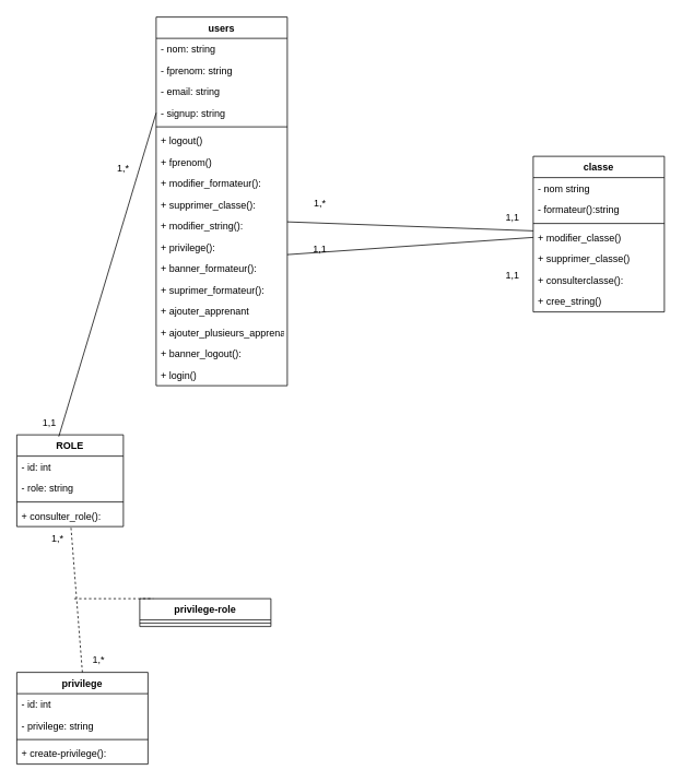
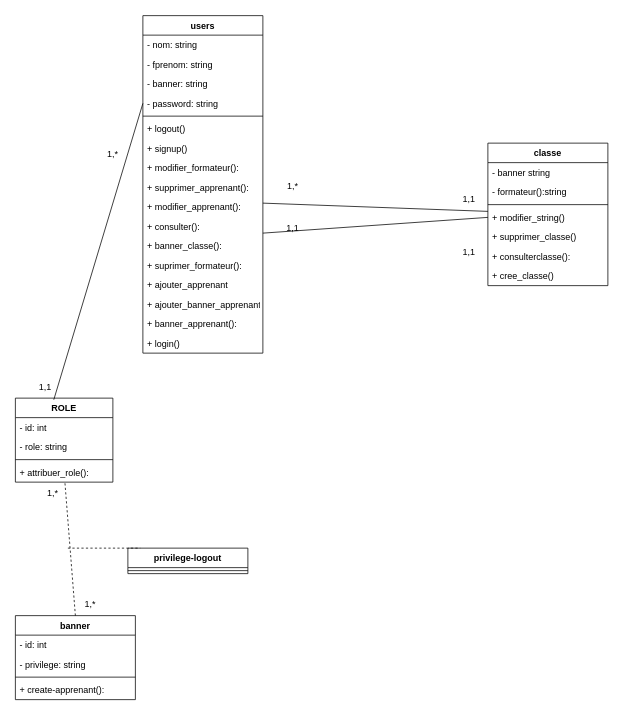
- <mxCell id="5" value="- email: string" style="text;strokeColor=none;fillColor=none;align=left;verticalAlign=top;spacingLeft=4;spacingRight=4;overflow=hidden;rotatable=0;points=[[0,0.5],[1,0.5]];portConstraint=eastwest;" vertex="1" parent="2"><mxGeometry y="78" width="160" height="26" as="geometry" /></mxCell>
+ <mxCell id="5" value="- banner: string" style="text;strokeColor=none;fillColor=none;align=left;verticalAlign=top;spacingLeft=4;spacingRight=4;overflow=hidden;rotatable=0;points=[[0,0.5],[1,0.5]];portConstraint=eastwest;" vertex="1" parent="2"><mxGeometry y="78" width="160" height="26" as="geometry" /></mxCell>
- <mxCell id="6" value="- signup: string" style="text;strokeColor=none;fillColor=none;align=left;verticalAlign=top;spacingLeft=4;spacingRight=4;overflow=hidden;rotatable=0;points=[[0,0.5],[1,0.5]];portConstraint=eastwest;" vertex="1" parent="2"><mxGeometry y="104" width="160" height="26" as="geometry" /></mxCell>
+ <mxCell id="6" value="- password: string" style="text;strokeColor=none;fillColor=none;align=left;verticalAlign=top;spacingLeft=4;spacingRight=4;overflow=hidden;rotatable=0;points=[[0,0.5],[1,0.5]];portConstraint=eastwest;" vertex="1" parent="2"><mxGeometry y="104" width="160" height="26" as="geometry" /></mxCell>
- <mxCell id="9" value="+ fprenom()" style="text;strokeColor=none;fillColor=none;align=left;verticalAlign=top;spacingLeft=4;spacingRight=4;overflow=hidden;rotatable=0;points=[[0,0.5],[1,0.5]];portConstraint=eastwest;" vertex="1" parent="2"><mxGeometry y="164" width="160" height="26" as="geometry" /></mxCell>
+ <mxCell id="9" value="+ signup()" style="text;strokeColor=none;fillColor=none;align=left;verticalAlign=top;spacingLeft=4;spacingRight=4;overflow=hidden;rotatable=0;points=[[0,0.5],[1,0.5]];portConstraint=eastwest;" vertex="1" parent="2"><mxGeometry y="164" width="160" height="26" as="geometry" /></mxCell>
- <mxCell id="21" value="- nom string" style="text;strokeColor=none;fillColor=none;align=left;verticalAlign=top;spacingLeft=4;spacingRight=4;overflow=hidden;rotatable=0;points=[[0,0.5],[1,0.5]];portConstraint=eastwest;" vertex="1" parent="20"><mxGeometry y="26" width="160" height="26" as="geometry" /></mxCell>
+ <mxCell id="21" value="- banner string" style="text;strokeColor=none;fillColor=none;align=left;verticalAlign=top;spacingLeft=4;spacingRight=4;overflow=hidden;rotatable=0;points=[[0,0.5],[1,0.5]];portConstraint=eastwest;" vertex="1" parent="20"><mxGeometry y="26" width="160" height="26" as="geometry" /></mxCell>
- <mxCell id="11" value="+ supprimer_classe(): " style="text;strokeColor=none;fillColor=none;align=left;verticalAlign=top;spacingLeft=4;spacingRight=4;overflow=hidden;rotatable=0;points=[[0,0.5],[1,0.5]];portConstraint=eastwest;" vertex="1" parent="2"><mxGeometry y="216" width="160" height="26" as="geometry" /></mxCell>
+ <mxCell id="11" value="+ supprimer_apprenant(): " style="text;strokeColor=none;fillColor=none;align=left;verticalAlign=top;spacingLeft=4;spacingRight=4;overflow=hidden;rotatable=0;points=[[0,0.5],[1,0.5]];portConstraint=eastwest;" vertex="1" parent="2"><mxGeometry y="216" width="160" height="26" as="geometry" /></mxCell>
- <mxCell id="12" value="+ modifier_string(): " style="text;strokeColor=none;fillColor=none;align=left;verticalAlign=top;spacingLeft=4;spacingRight=4;overflow=hidden;rotatable=0;points=[[0,0.5],[1,0.5]];portConstraint=eastwest;" vertex="1" parent="2"><mxGeometry y="242" width="160" height="26" as="geometry" /></mxCell>
+ <mxCell id="12" value="+ modifier_apprenant(): " style="text;strokeColor=none;fillColor=none;align=left;verticalAlign=top;spacingLeft=4;spacingRight=4;overflow=hidden;rotatable=0;points=[[0,0.5],[1,0.5]];portConstraint=eastwest;" vertex="1" parent="2"><mxGeometry y="242" width="160" height="26" as="geometry" /></mxCell>
- <mxCell id="24" value="+ modifier_classe()" style="text;strokeColor=none;fillColor=none;align=left;verticalAlign=top;spacingLeft=4;spacingRight=4;overflow=hidden;rotatable=0;points=[[0,0.5],[1,0.5]];portConstraint=eastwest;" vertex="1" parent="20"><mxGeometry y="86" width="160" height="26" as="geometry" /></mxCell>
+ <mxCell id="24" value="+ modifier_string()" style="text;strokeColor=none;fillColor=none;align=left;verticalAlign=top;spacingLeft=4;spacingRight=4;overflow=hidden;rotatable=0;points=[[0,0.5],[1,0.5]];portConstraint=eastwest;" vertex="1" parent="20"><mxGeometry y="86" width="160" height="26" as="geometry" /></mxCell>
- <mxCell id="13" value="+ privilege(): " style="text;strokeColor=none;fillColor=none;align=left;verticalAlign=top;spacingLeft=4;spacingRight=4;overflow=hidden;rotatable=0;points=[[0,0.5],[1,0.5]];portConstraint=eastwest;" vertex="1" parent="2"><mxGeometry y="268" width="160" height="26" as="geometry" /></mxCell>
+ <mxCell id="13" value="+ consulter(): " style="text;strokeColor=none;fillColor=none;align=left;verticalAlign=top;spacingLeft=4;spacingRight=4;overflow=hidden;rotatable=0;points=[[0,0.5],[1,0.5]];portConstraint=eastwest;" vertex="1" parent="2"><mxGeometry y="268" width="160" height="26" as="geometry" /></mxCell>
- <mxCell id="14" value="+ banner_formateur(): " style="text;strokeColor=none;fillColor=none;align=left;verticalAlign=top;spacingLeft=4;spacingRight=4;overflow=hidden;rotatable=0;points=[[0,0.5],[1,0.5]];portConstraint=eastwest;" vertex="1" parent="2"><mxGeometry y="294" width="160" height="26" as="geometry" /></mxCell>
+ <mxCell id="14" value="+ banner_classe(): " style="text;strokeColor=none;fillColor=none;align=left;verticalAlign=top;spacingLeft=4;spacingRight=4;overflow=hidden;rotatable=0;points=[[0,0.5],[1,0.5]];portConstraint=eastwest;" vertex="1" parent="2"><mxGeometry y="294" width="160" height="26" as="geometry" /></mxCell>
- <mxCell id="27" value="+ cree_string()" style="text;strokeColor=none;fillColor=none;align=left;verticalAlign=top;spacingLeft=4;spacingRight=4;overflow=hidden;rotatable=0;points=[[0,0.5],[1,0.5]];portConstraint=eastwest;" vertex="1" parent="20"><mxGeometry y="164" width="160" height="26" as="geometry" /></mxCell>
+ <mxCell id="27" value="+ cree_classe()" style="text;strokeColor=none;fillColor=none;align=left;verticalAlign=top;spacingLeft=4;spacingRight=4;overflow=hidden;rotatable=0;points=[[0,0.5],[1,0.5]];portConstraint=eastwest;" vertex="1" parent="20"><mxGeometry y="164" width="160" height="26" as="geometry" /></mxCell>
- <mxCell id="17" value="+ ajouter_plusieurs_apprenant" style="text;strokeColor=none;fillColor=none;align=left;verticalAlign=top;spacingLeft=4;spacingRight=4;overflow=hidden;rotatable=0;points=[[0,0.5],[1,0.5]];portConstraint=eastwest;" vertex="1" parent="2"><mxGeometry y="372" width="160" height="26" as="geometry" /></mxCell>
+ <mxCell id="17" value="+ ajouter_banner_apprenant" style="text;strokeColor=none;fillColor=none;align=left;verticalAlign=top;spacingLeft=4;spacingRight=4;overflow=hidden;rotatable=0;points=[[0,0.5],[1,0.5]];portConstraint=eastwest;" vertex="1" parent="2"><mxGeometry y="372" width="160" height="26" as="geometry" /></mxCell>
- <mxCell id="18" value="+ banner_logout(): " style="text;strokeColor=none;fillColor=none;align=left;verticalAlign=top;spacingLeft=4;spacingRight=4;overflow=hidden;rotatable=0;points=[[0,0.5],[1,0.5]];portConstraint=eastwest;" vertex="1" parent="2"><mxGeometry y="398" width="160" height="26" as="geometry" /></mxCell>
+ <mxCell id="18" value="+ banner_apprenant(): " style="text;strokeColor=none;fillColor=none;align=left;verticalAlign=top;spacingLeft=4;spacingRight=4;overflow=hidden;rotatable=0;points=[[0,0.5],[1,0.5]];portConstraint=eastwest;" vertex="1" parent="2"><mxGeometry y="398" width="160" height="26" as="geometry" /></mxCell>
- <mxCell id="37" value="+ consulter_role(): " style="text;strokeColor=none;fillColor=none;align=left;verticalAlign=top;spacingLeft=4;spacingRight=4;overflow=hidden;rotatable=0;points=[[0,0.5],[1,0.5]];portConstraint=eastwest;" vertex="1" parent="33"><mxGeometry y="86" width="130" height="26" as="geometry" /></mxCell>
+ <mxCell id="37" value="+ attribuer_role(): " style="text;strokeColor=none;fillColor=none;align=left;verticalAlign=top;spacingLeft=4;spacingRight=4;overflow=hidden;rotatable=0;points=[[0,0.5],[1,0.5]];portConstraint=eastwest;" vertex="1" parent="33"><mxGeometry y="86" width="130" height="26" as="geometry" /></mxCell>
- <mxCell id="39" value="privilege-role" style="swimlane;fontStyle=1;align=center;verticalAlign=top;childLayout=stackLayout;horizontal=1;startSize=26;horizontalStack=0;resizeParent=1;resizeParentMax=0;resizeLast=0;collapsible=1;marginBottom=0;" vertex="1" parent="1"><mxGeometry x="170" y="730" width="160" height="34" as="geometry" /></mxCell>
+ <mxCell id="39" value="privilege-logout" style="swimlane;fontStyle=1;align=center;verticalAlign=top;childLayout=stackLayout;horizontal=1;startSize=26;horizontalStack=0;resizeParent=1;resizeParentMax=0;resizeLast=0;collapsible=1;marginBottom=0;" vertex="1" parent="1"><mxGeometry x="170" y="730" width="160" height="34" as="geometry" /></mxCell>
- <mxCell id="28" value="privilege" style="swimlane;fontStyle=1;align=center;verticalAlign=top;childLayout=stackLayout;horizontal=1;startSize=26;horizontalStack=0;resizeParent=1;resizeParentMax=0;resizeLast=0;collapsible=1;marginBottom=0;" vertex="1" parent="1"><mxGeometry x="20" y="820" width="160" height="112" as="geometry" /></mxCell>
+ <mxCell id="28" value="banner" style="swimlane;fontStyle=1;align=center;verticalAlign=top;childLayout=stackLayout;horizontal=1;startSize=26;horizontalStack=0;resizeParent=1;resizeParentMax=0;resizeLast=0;collapsible=1;marginBottom=0;" vertex="1" parent="1"><mxGeometry x="20" y="820" width="160" height="112" as="geometry" /></mxCell>
- <mxCell id="32" value="+ create-privilege():" style="text;strokeColor=none;fillColor=none;align=left;verticalAlign=top;spacingLeft=4;spacingRight=4;overflow=hidden;rotatable=0;points=[[0,0.5],[1,0.5]];portConstraint=eastwest;" vertex="1" parent="28"><mxGeometry y="86" width="160" height="26" as="geometry" /></mxCell>
+ <mxCell id="32" value="+ create-apprenant():" style="text;strokeColor=none;fillColor=none;align=left;verticalAlign=top;spacingLeft=4;spacingRight=4;overflow=hidden;rotatable=0;points=[[0,0.5],[1,0.5]];portConstraint=eastwest;" vertex="1" parent="28"><mxGeometry y="86" width="160" height="26" as="geometry" /></mxCell>
